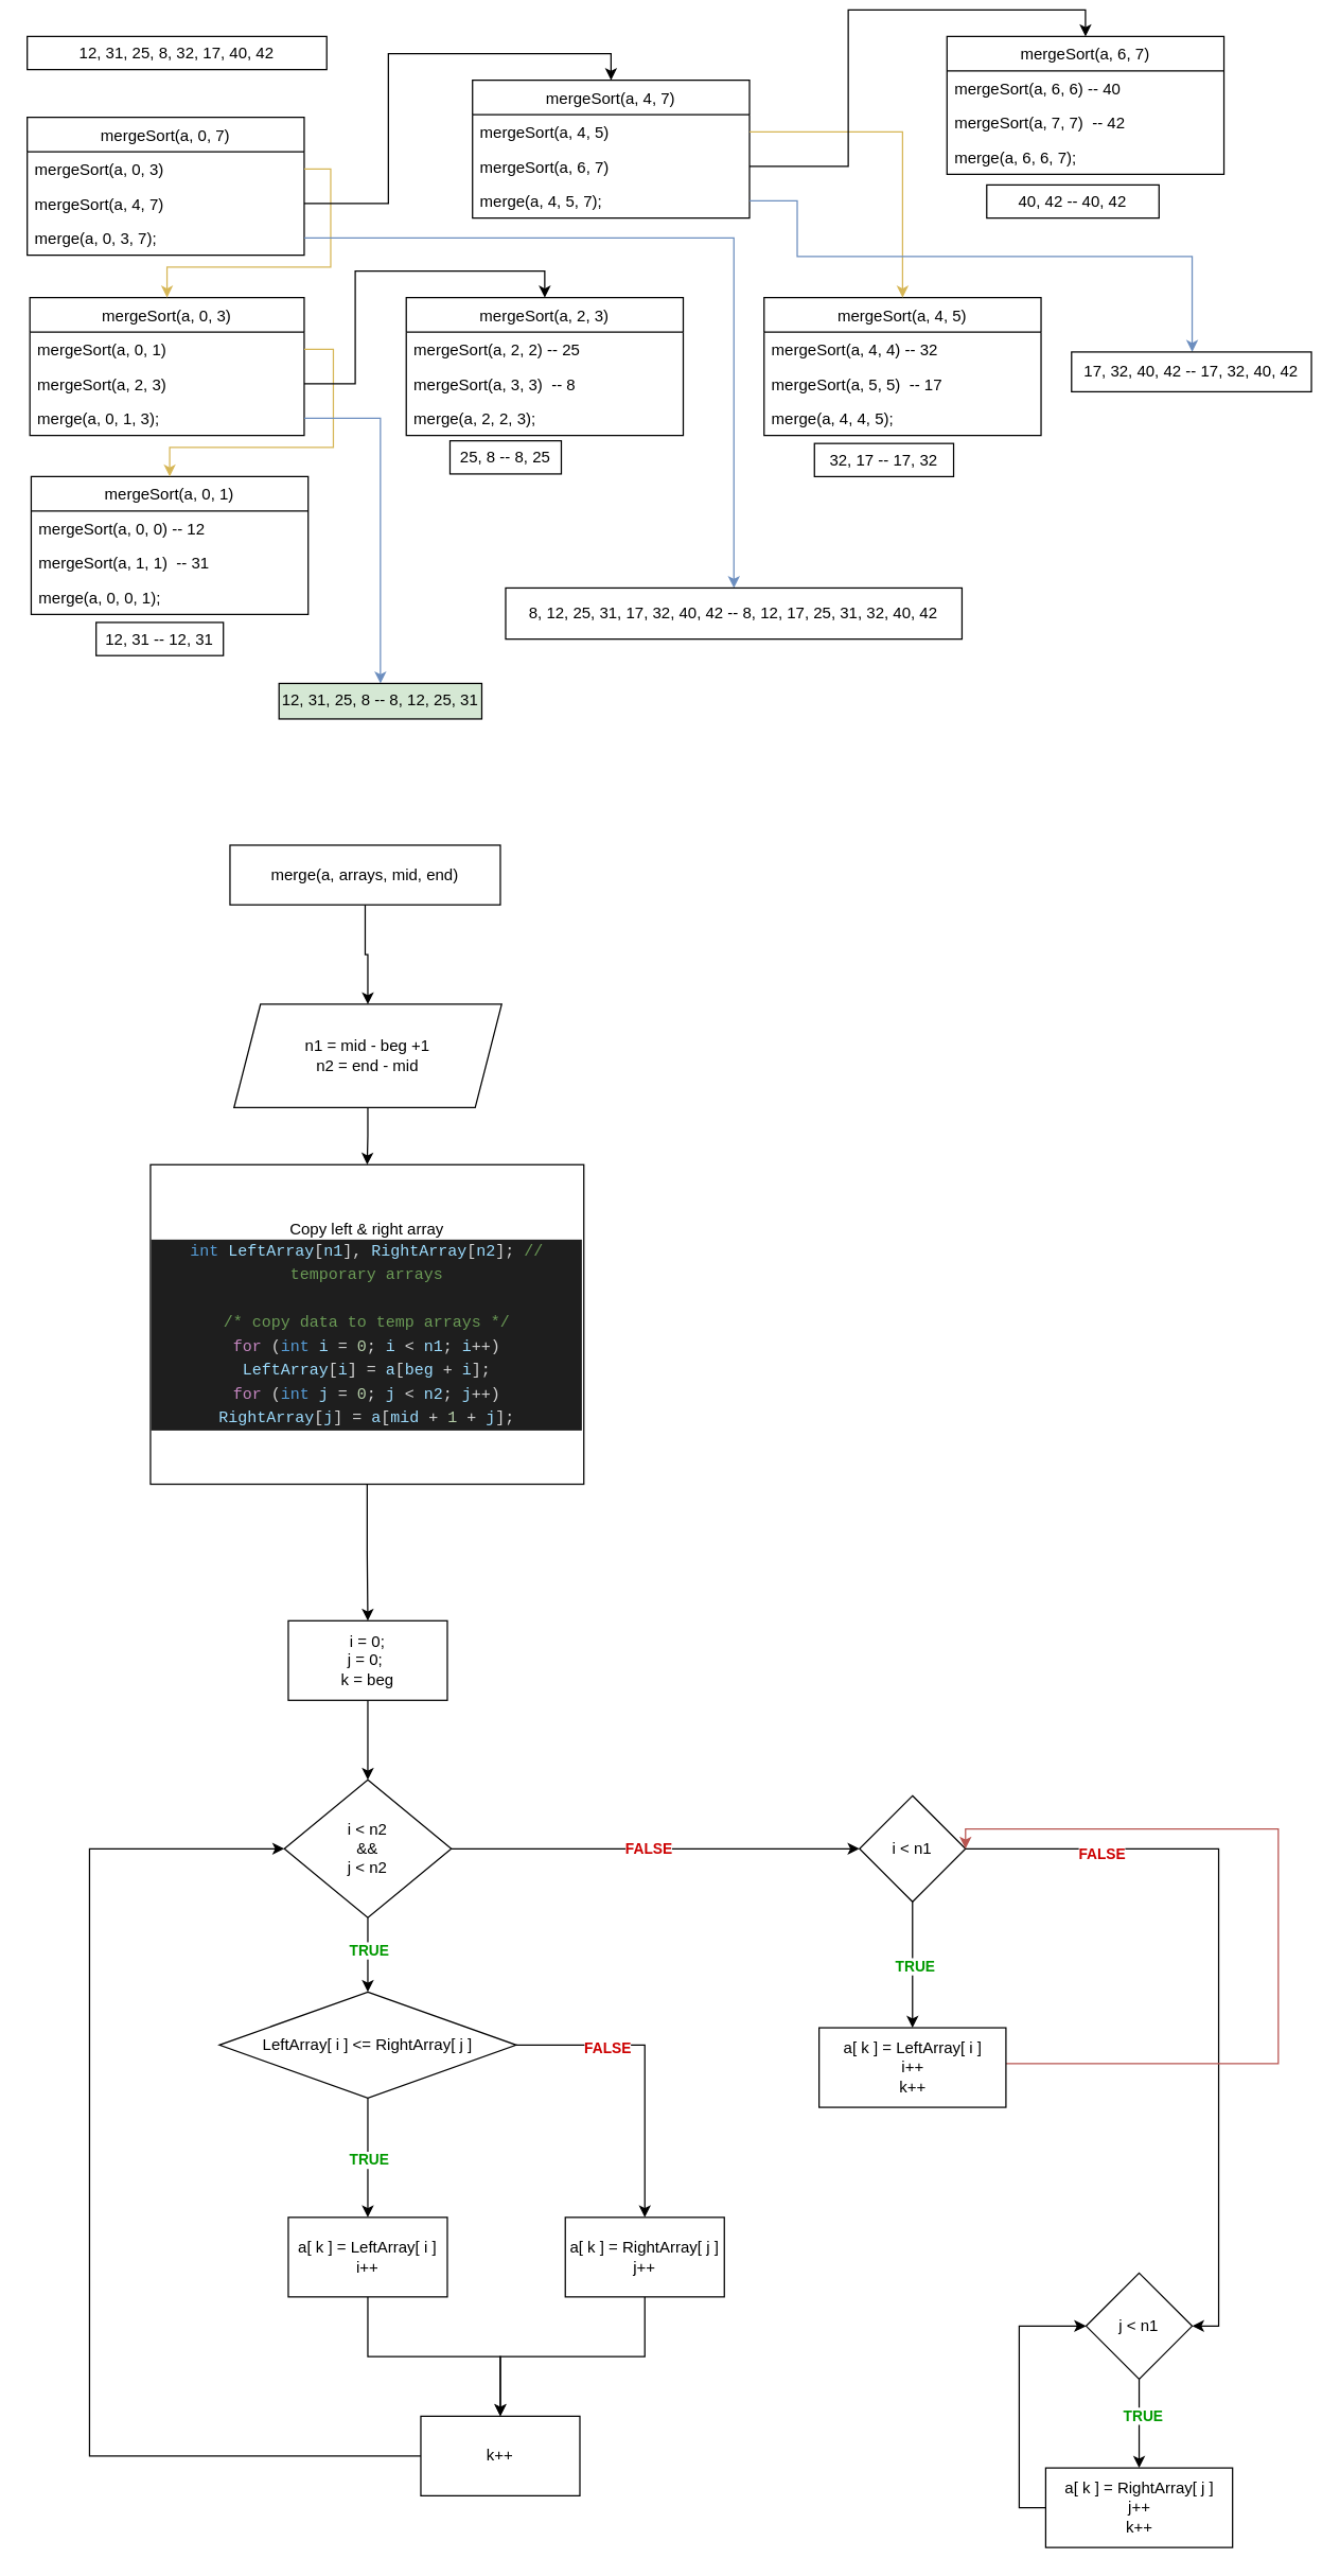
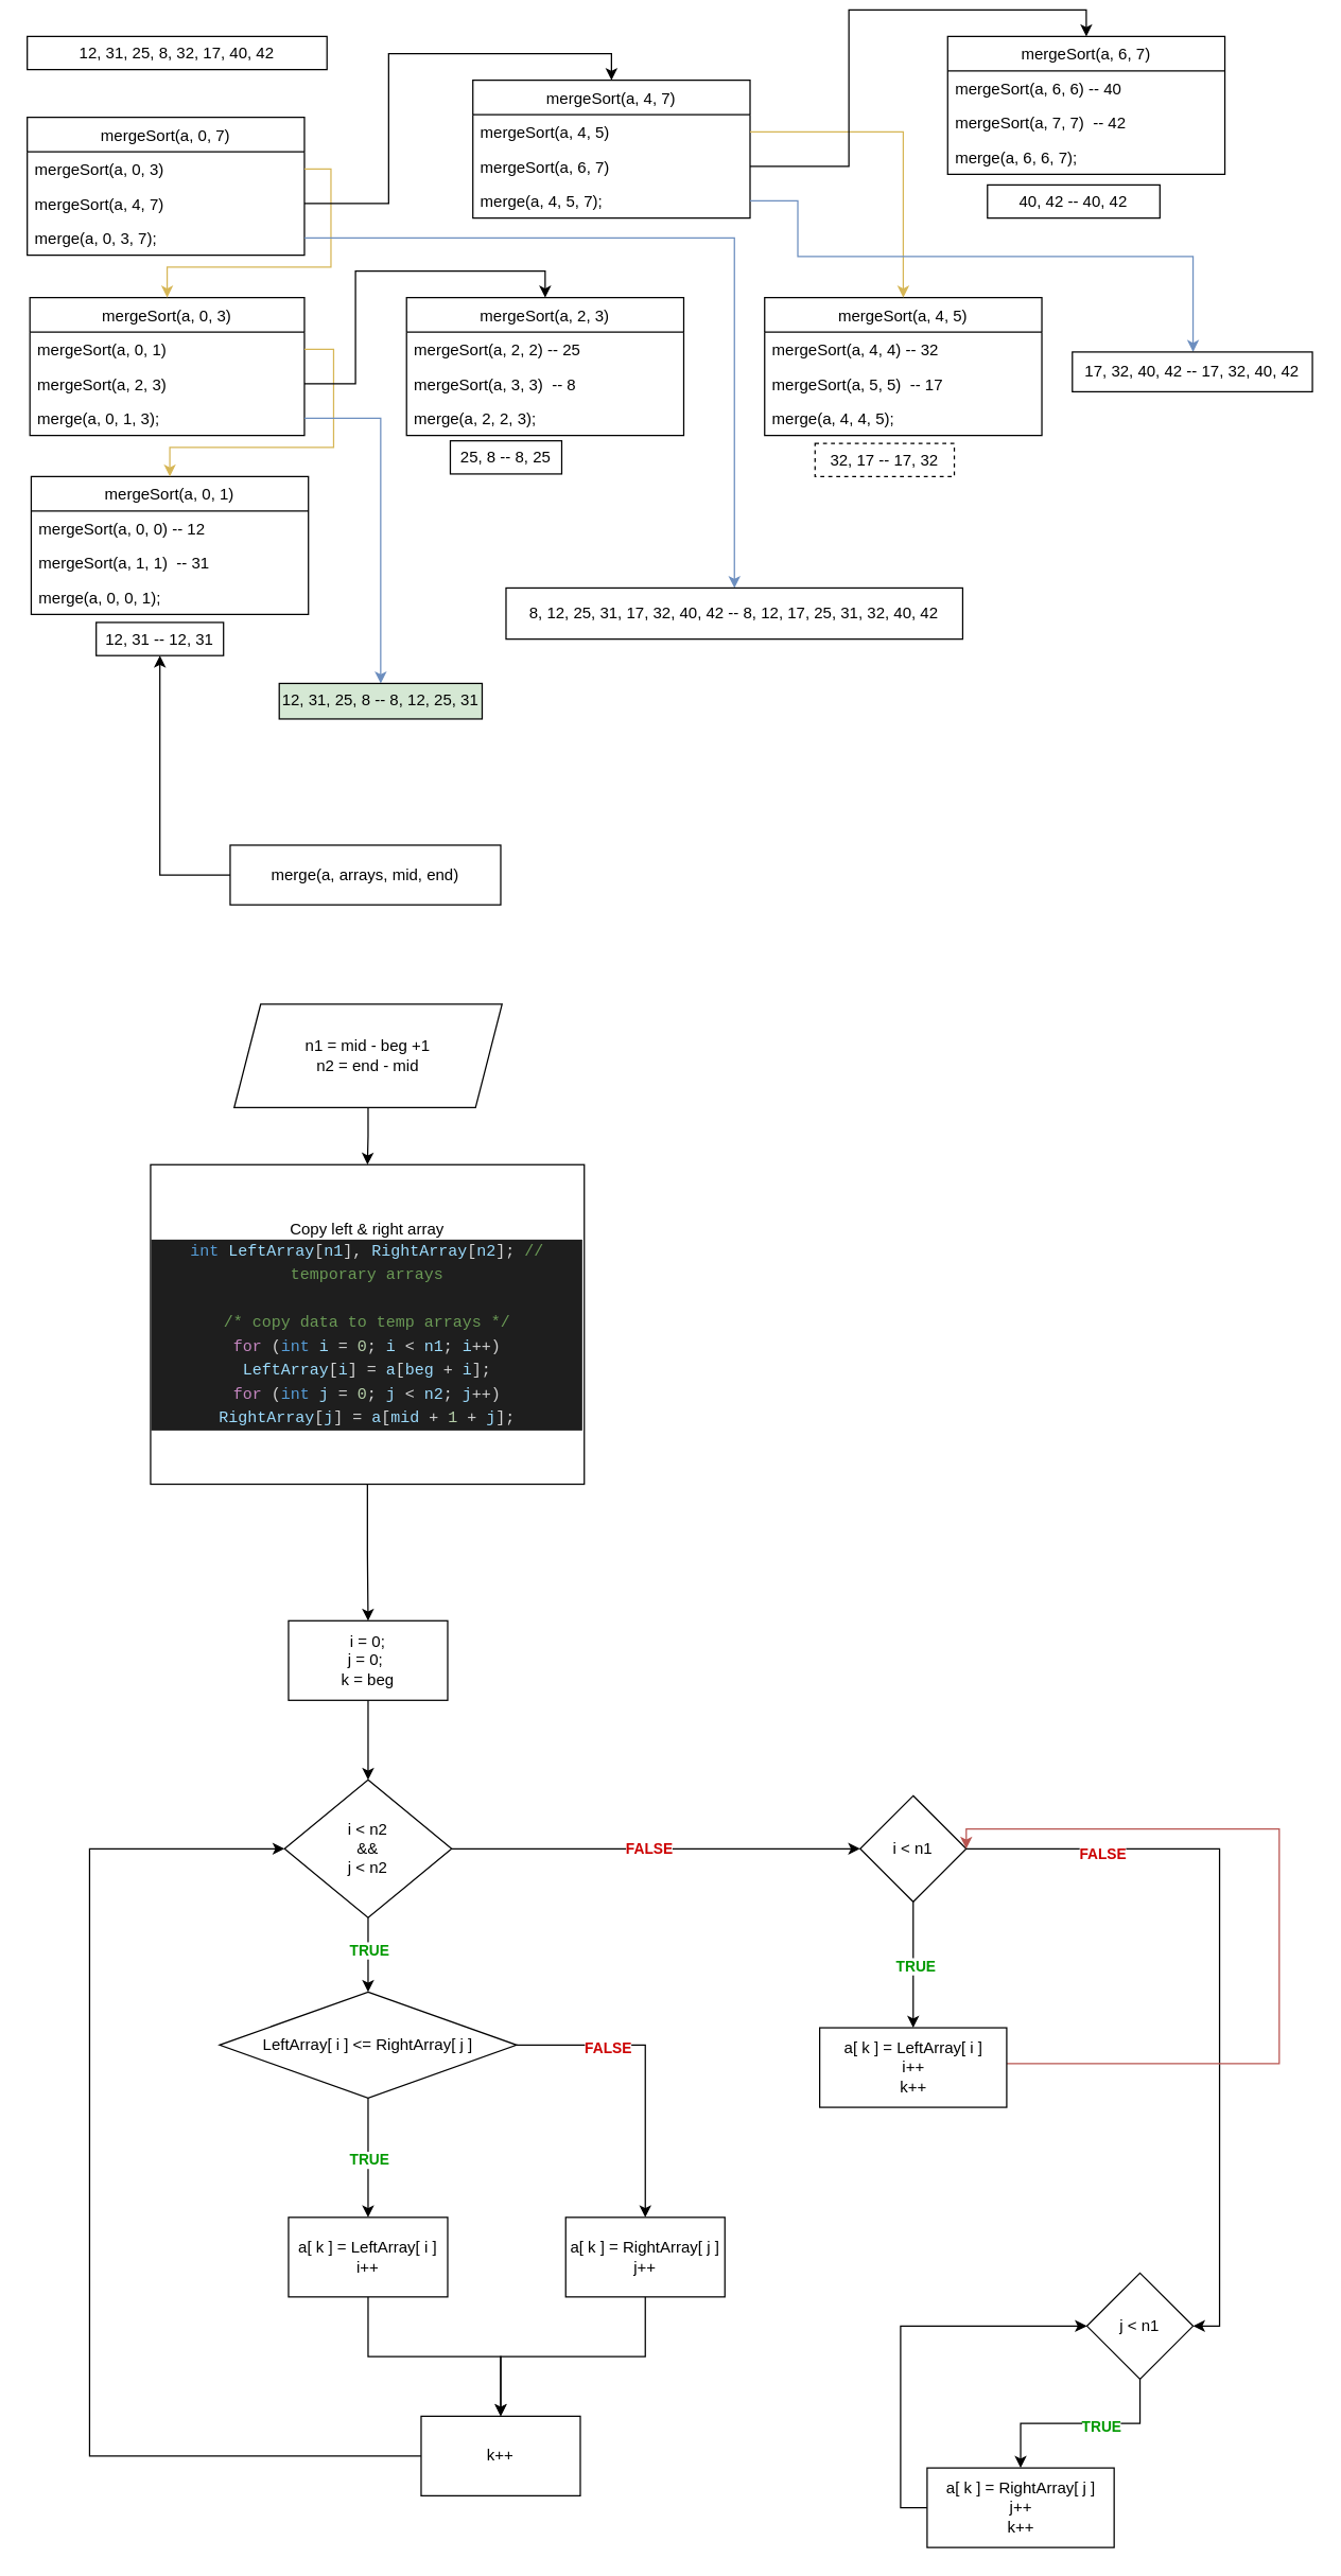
- <mxCell id="36" value="32, 17 -- 17, 32" style="rounded=0;whiteSpace=wrap;html=1;" vertex="1" parent="1"><mxGeometry x="614" y="327" width="105" height="25" as="geometry" /></mxCell>
+ <mxCell id="36" value="32, 17 -- 17, 32" style="rounded=0;whiteSpace=wrap;html=1;dashed=1;" vertex="1" parent="1"><mxGeometry x="614" y="327" width="105" height="25" as="geometry" /></mxCell>
- <mxCell id="47" value="" style="edgeStyle=orthogonalEdgeStyle;rounded=0;orthogonalLoop=1;jettySize=auto;html=1;" edge="1" parent="1" source="48" target="50"><mxGeometry relative="1" as="geometry" /></mxCell>
+ <mxCell id="47" value="" style="edgeStyle=orthogonalEdgeStyle;rounded=0;orthogonalLoop=1;jettySize=auto;html=1;" edge="1" parent="1" source="48" target="17"><mxGeometry relative="1" as="geometry" /></mxCell>
- <mxCell id="82" value="a[ k ] = RightArray[ j ]&lt;br&gt;j++&lt;br&gt;k++" style="whiteSpace=wrap;html=1;rounded=0;" vertex="1" parent="1"><mxGeometry x="788.5" y="1854" width="141" height="60" as="geometry" /></mxCell>
+ <mxCell id="82" value="a[ k ] = RightArray[ j ]&lt;br&gt;j++&lt;br&gt;k++" style="whiteSpace=wrap;html=1;rounded=0;" vertex="1" parent="1"><mxGeometry x="698.5" y="1854" width="141" height="60" as="geometry" /></mxCell>
